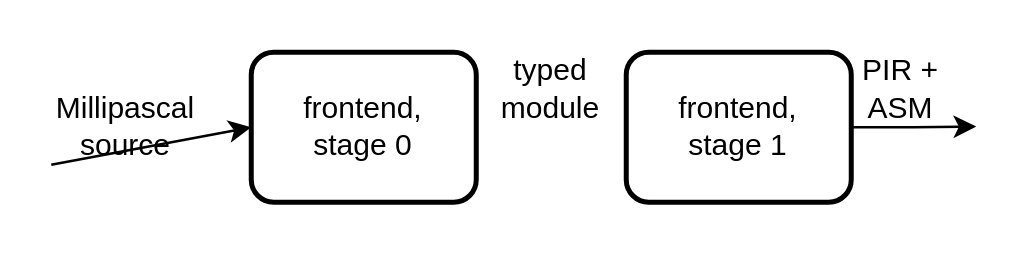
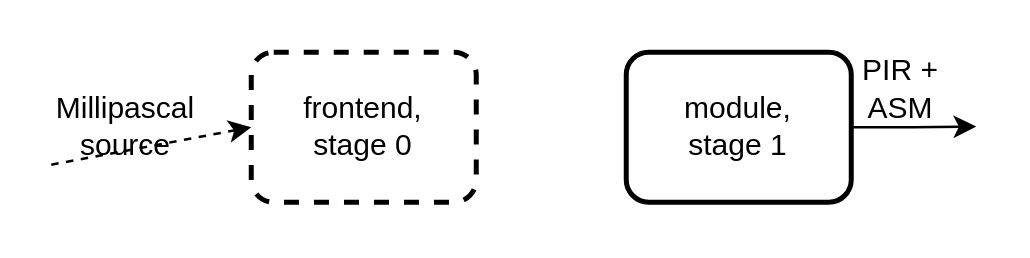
- <mxCell id="8" value="typed module" style="text;html=1;align=center;verticalAlign=middle;whiteSpace=wrap;rounded=0;" vertex="1" parent="1"><mxGeometry x="190" y="20.29" width="60" height="30" as="geometry" /></mxCell>
- <mxCell id="6" value="&lt;div&gt;frontend,&lt;/div&gt;&lt;div&gt;stage 1&lt;/div&gt;" style="rounded=1;whiteSpace=wrap;html=1;strokeWidth=2;fillColor=none;" vertex="1" parent="1"><mxGeometry x="250" y="20.29" width="90" height="60" as="geometry" /></mxCell>
+ <mxCell id="6" value="&lt;div&gt;module,&lt;/div&gt;&lt;div&gt;stage 1&lt;/div&gt;" style="rounded=1;whiteSpace=wrap;html=1;strokeWidth=2;fillColor=none;" vertex="1" parent="1"><mxGeometry x="250" y="20.29" width="90" height="60" as="geometry" /></mxCell>
- <mxCell id="9" value="&lt;div&gt;frontend,&lt;/div&gt;&lt;div&gt;stage 0&lt;/div&gt;" style="rounded=1;whiteSpace=wrap;html=1;strokeWidth=2;fillColor=none;" vertex="1" parent="1"><mxGeometry x="100" y="20.29" width="90" height="60" as="geometry" /></mxCell>
+ <mxCell id="9" value="&lt;div&gt;frontend,&lt;/div&gt;&lt;div&gt;stage 0&lt;/div&gt;" style="rounded=1;whiteSpace=wrap;html=1;strokeWidth=2;fillColor=none;dashed=1;" vertex="1" parent="1"><mxGeometry x="100" y="20.29" width="90" height="60" as="geometry" /></mxCell>
- <mxCell id="2" value="" style="endArrow=classic;html=1;rounded=0;entryX=0;entryY=0.5;entryDx=0;entryDy=0;exitX=0;exitY=1;exitDx=0;exitDy=0;" edge="1" parent="1" source="3" target="9"><mxGeometry width="50" height="50" relative="1" as="geometry"><mxPoint x="5" y="50.29" as="sourcePoint" /><mxPoint x="96" y="50.29" as="targetPoint" /></mxGeometry></mxCell>
+ <mxCell id="2" value="" style="endArrow=classic;html=1;rounded=0;entryX=0;entryY=0.5;entryDx=0;entryDy=0;exitX=0;exitY=1;exitDx=0;exitDy=0;dashed=1;" edge="1" parent="1" source="3" target="9"><mxGeometry width="50" height="50" relative="1" as="geometry"><mxPoint x="5" y="50.29" as="sourcePoint" /><mxPoint x="96" y="50.29" as="targetPoint" /></mxGeometry></mxCell>
